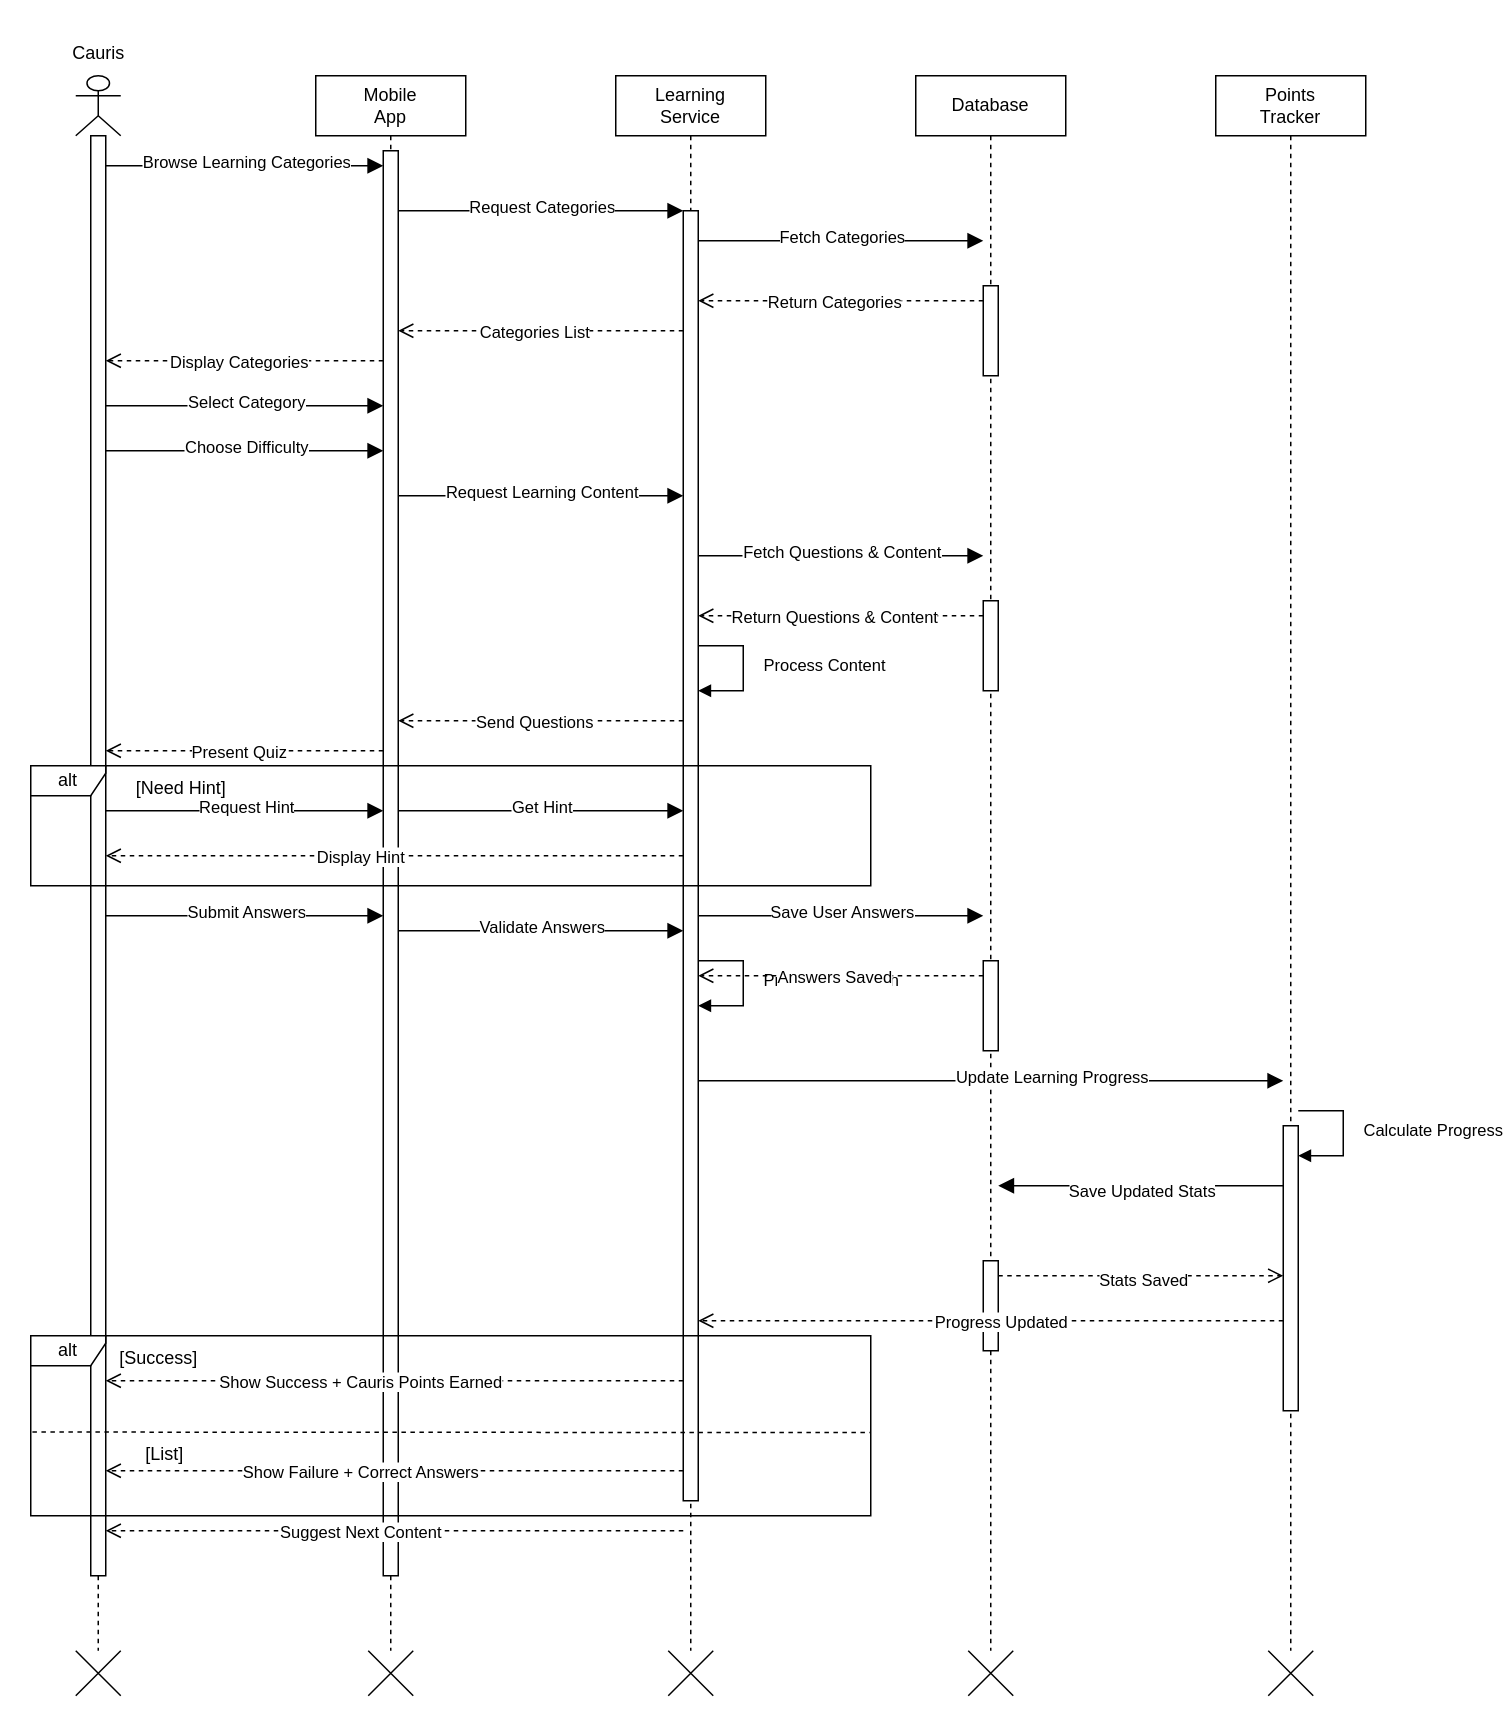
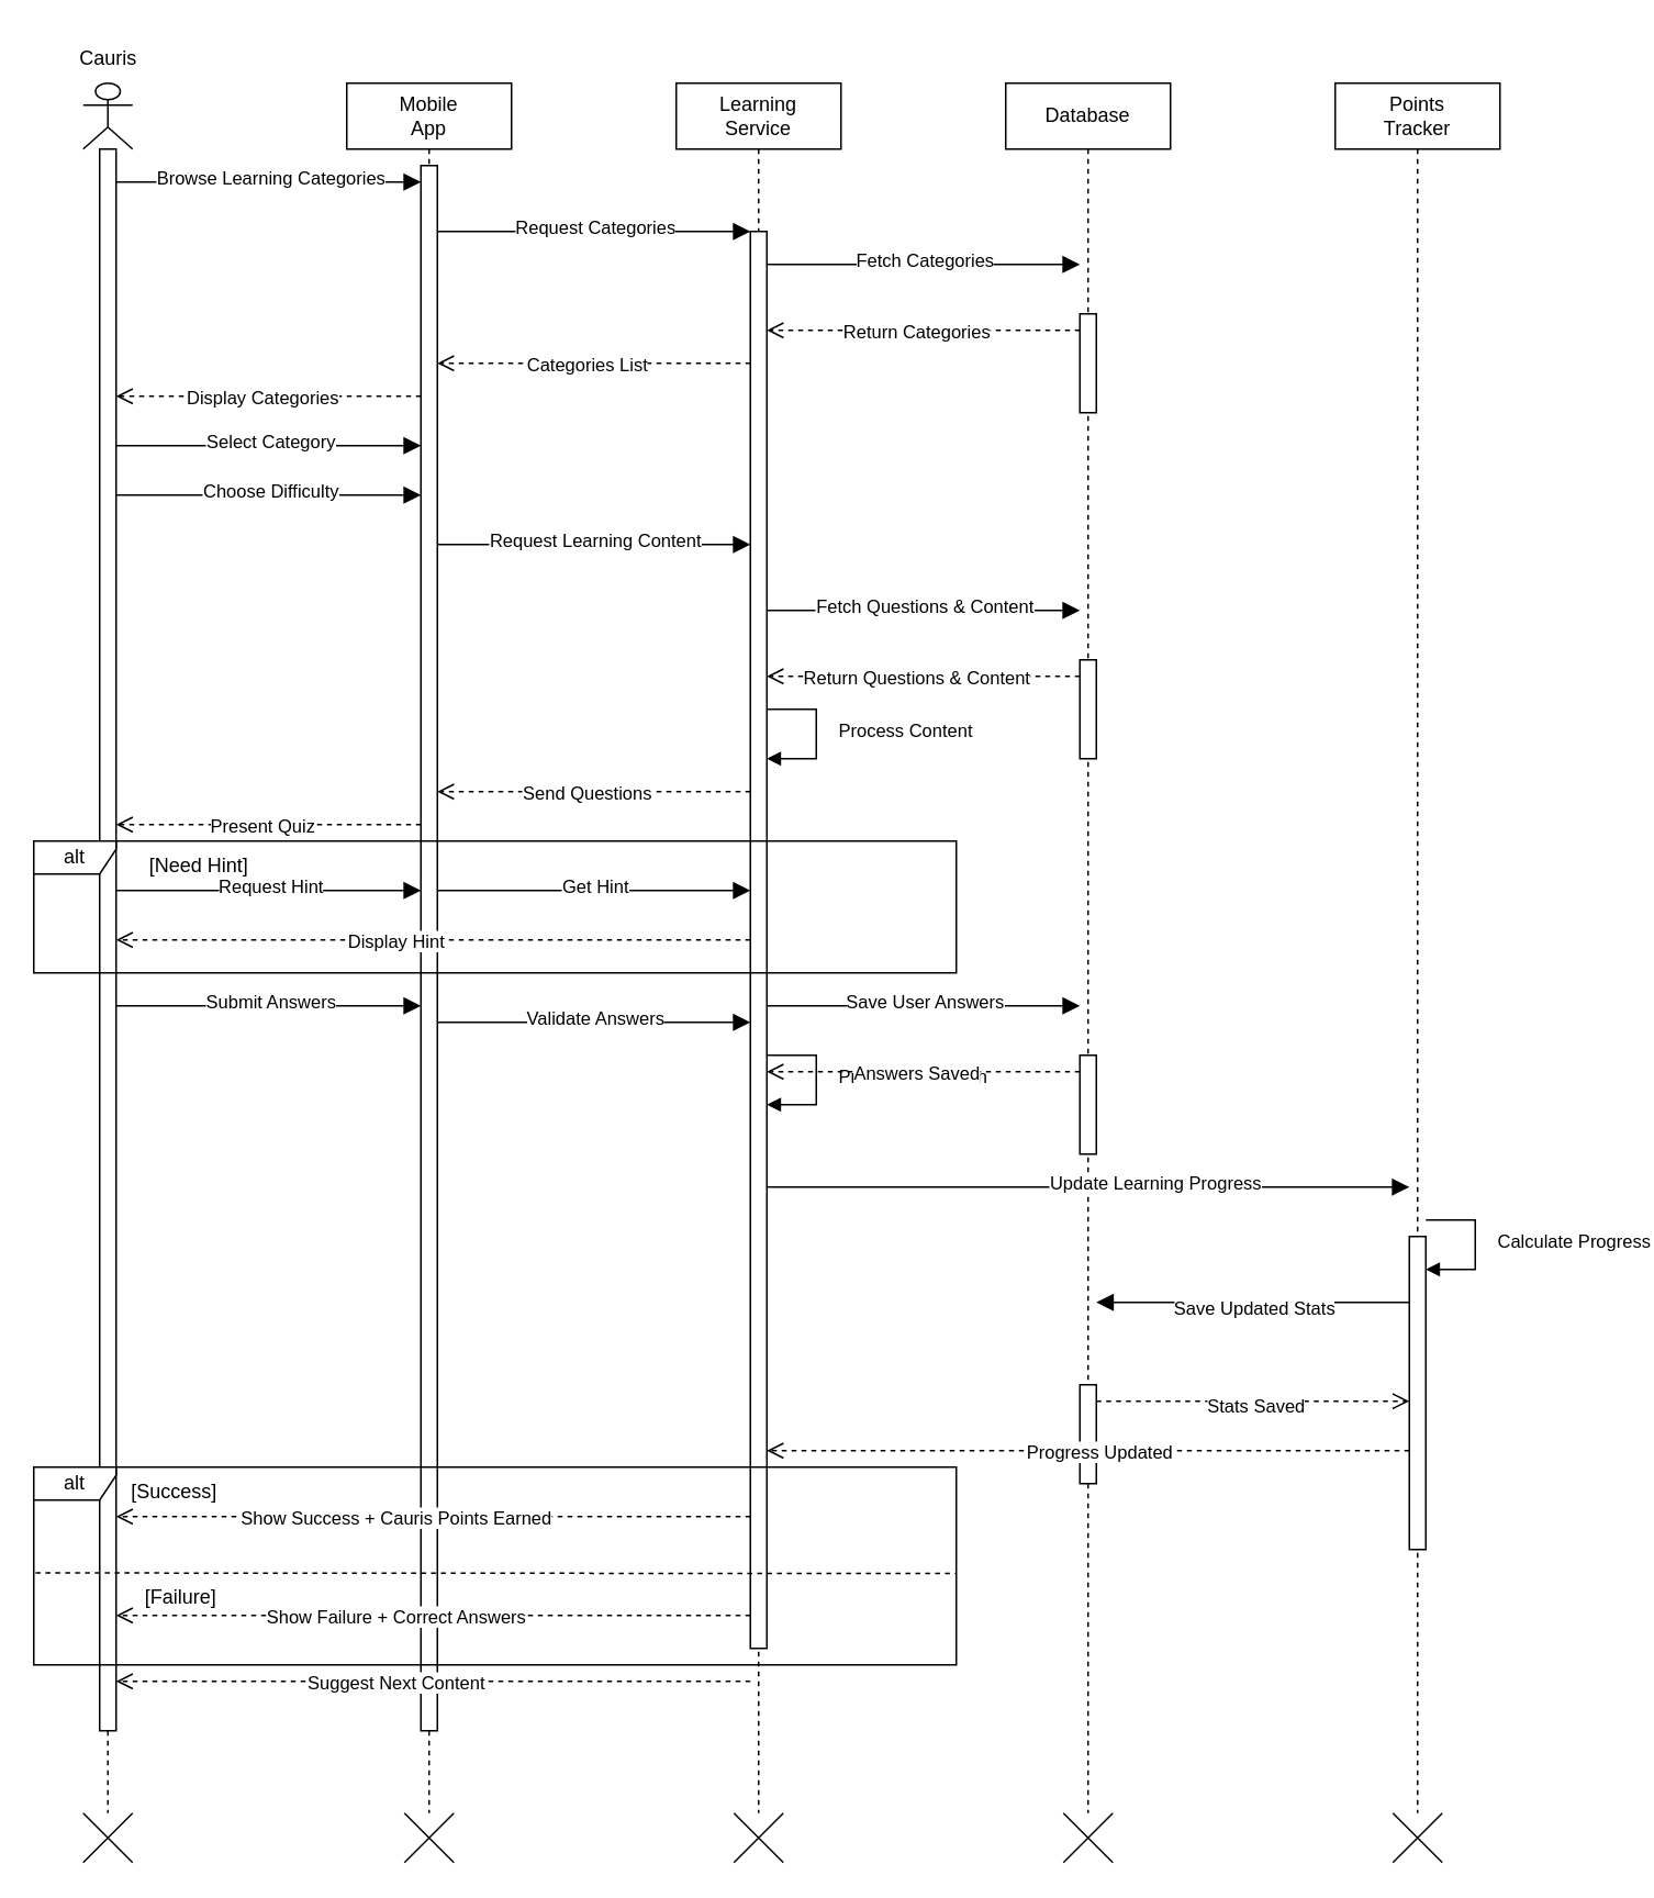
- <mxCell id="71" value="[List]" style="text;html=1;align=center;verticalAlign=middle;resizable=0;points=[];autosize=1;strokeColor=none;fillColor=none;" parent="68" vertex="1"><mxGeometry x="54" y="64" width="70" height="30" as="geometry" /></mxCell>
+ <mxCell id="71" value="[Failure]" style="text;html=1;align=center;verticalAlign=middle;resizable=0;points=[];autosize=1;strokeColor=none;fillColor=none;" parent="68" vertex="1"><mxGeometry x="54" y="64" width="70" height="30" as="geometry" /></mxCell>
